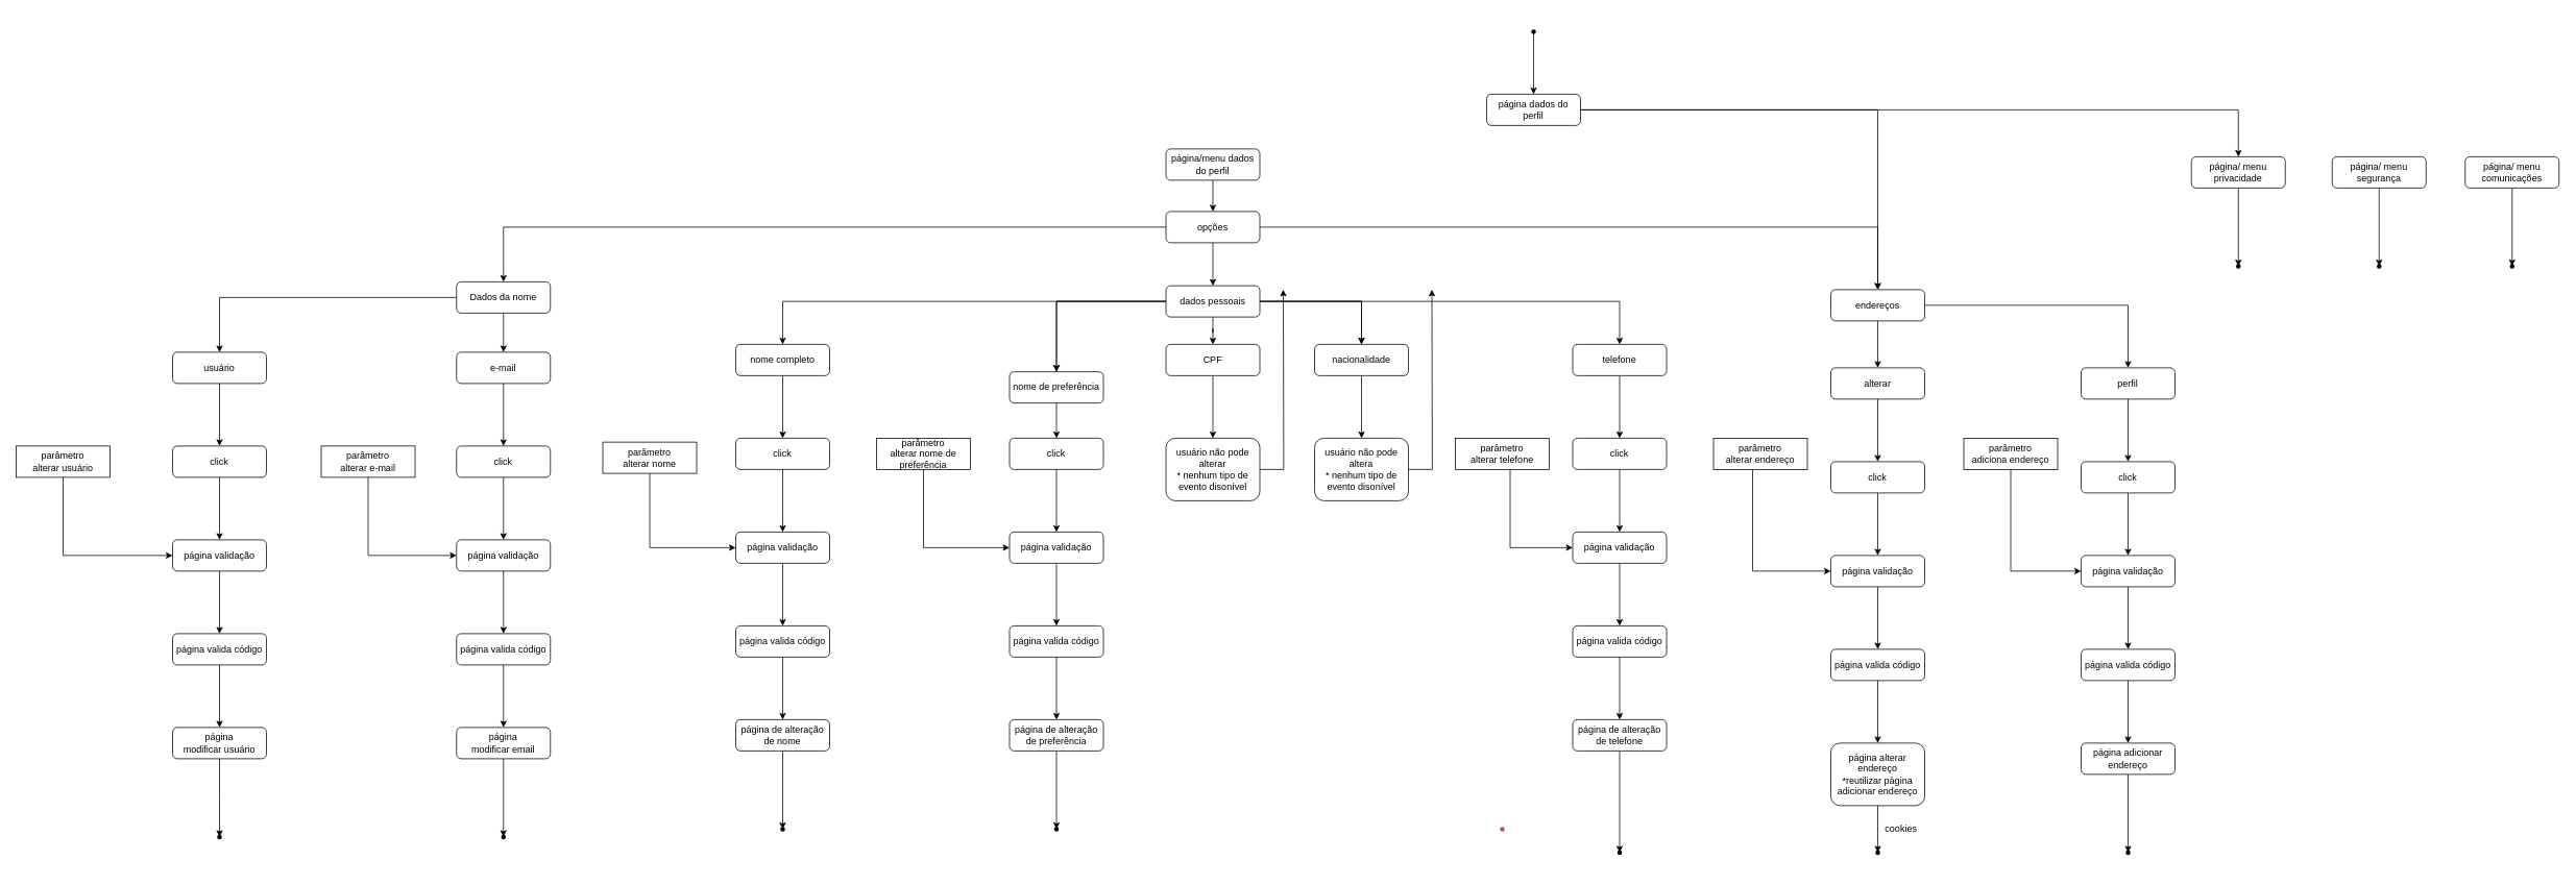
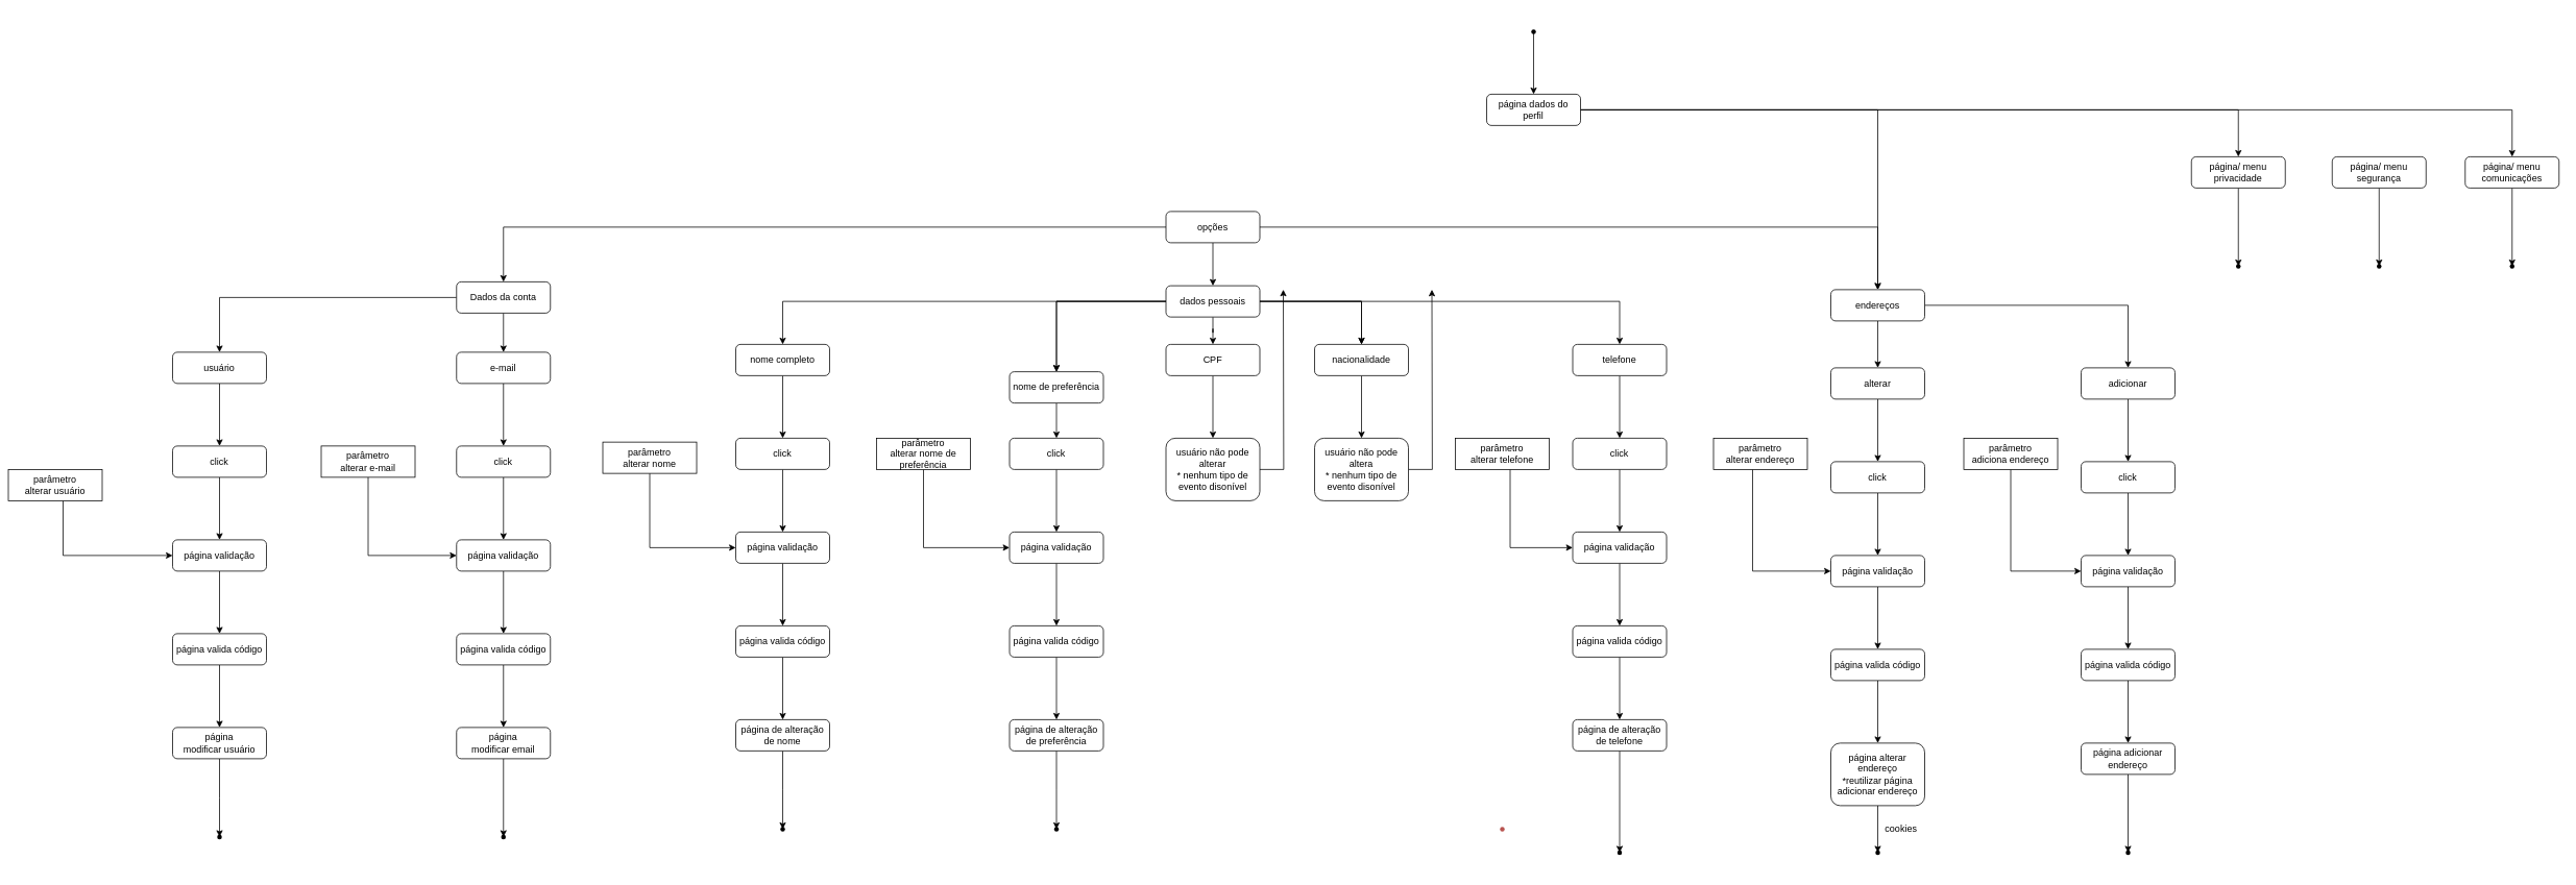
+ <mxCell id="4" value="" style="edgeStyle=orthogonalEdgeStyle;rounded=0;orthogonalLoop=1;jettySize=auto;html=1;" parent="1" source="5" target="15" edge="1"><mxGeometry relative="1" as="geometry" /></mxCell>
- <mxCell id="9" value="página/menu dados do perfil" style="rounded=1;whiteSpace=wrap;html=1;fontSize=12;glass=0;strokeWidth=1;shadow=0;" parent="1" vertex="1"><mxGeometry x="1490" y="190" width="120" height="40" as="geometry" /></mxCell>
- <mxCell id="8" value="" style="edgeStyle=orthogonalEdgeStyle;rounded=0;orthogonalLoop=1;jettySize=auto;html=1;" parent="1" source="9" target="19" edge="1"><mxGeometry relative="1" as="geometry" /></mxCell>
- <mxCell id="25" value="Dados da nome" style="rounded=1;whiteSpace=wrap;html=1;fontSize=12;glass=0;strokeWidth=1;shadow=0;" parent="1" vertex="1"><mxGeometry x="583" y="360" width="120" height="40" as="geometry" /></mxCell>
+ <mxCell id="25" value="Dados da conta" style="rounded=1;whiteSpace=wrap;html=1;fontSize=12;glass=0;strokeWidth=1;shadow=0;" parent="1" vertex="1"><mxGeometry x="583" y="360" width="120" height="40" as="geometry" /></mxCell>
- <mxCell id="84" value="perfil" style="rounded=1;whiteSpace=wrap;html=1;fontSize=12;glass=0;strokeWidth=1;shadow=0;" parent="1" vertex="1"><mxGeometry x="2660" y="470" width="120" height="40" as="geometry" /></mxCell>
+ <mxCell id="84" value="adicionar" style="rounded=1;whiteSpace=wrap;html=1;fontSize=12;glass=0;strokeWidth=1;shadow=0;" parent="1" vertex="1"><mxGeometry x="2660" y="470" width="120" height="40" as="geometry" /></mxCell>
- <mxCell id="119" value="parâmetro&lt;br&gt;alterar usuário" style="rounded=0;whiteSpace=wrap;html=1;" vertex="1" parent="1"><mxGeometry x="20" y="570" width="120" height="40" as="geometry" /></mxCell>
+ <mxCell id="119" value="parâmetro&lt;br&gt;alterar usuário" style="rounded=0;whiteSpace=wrap;html=1;" vertex="1" parent="1"><mxGeometry x="10" y="600" width="120" height="40" as="geometry" /></mxCell>
